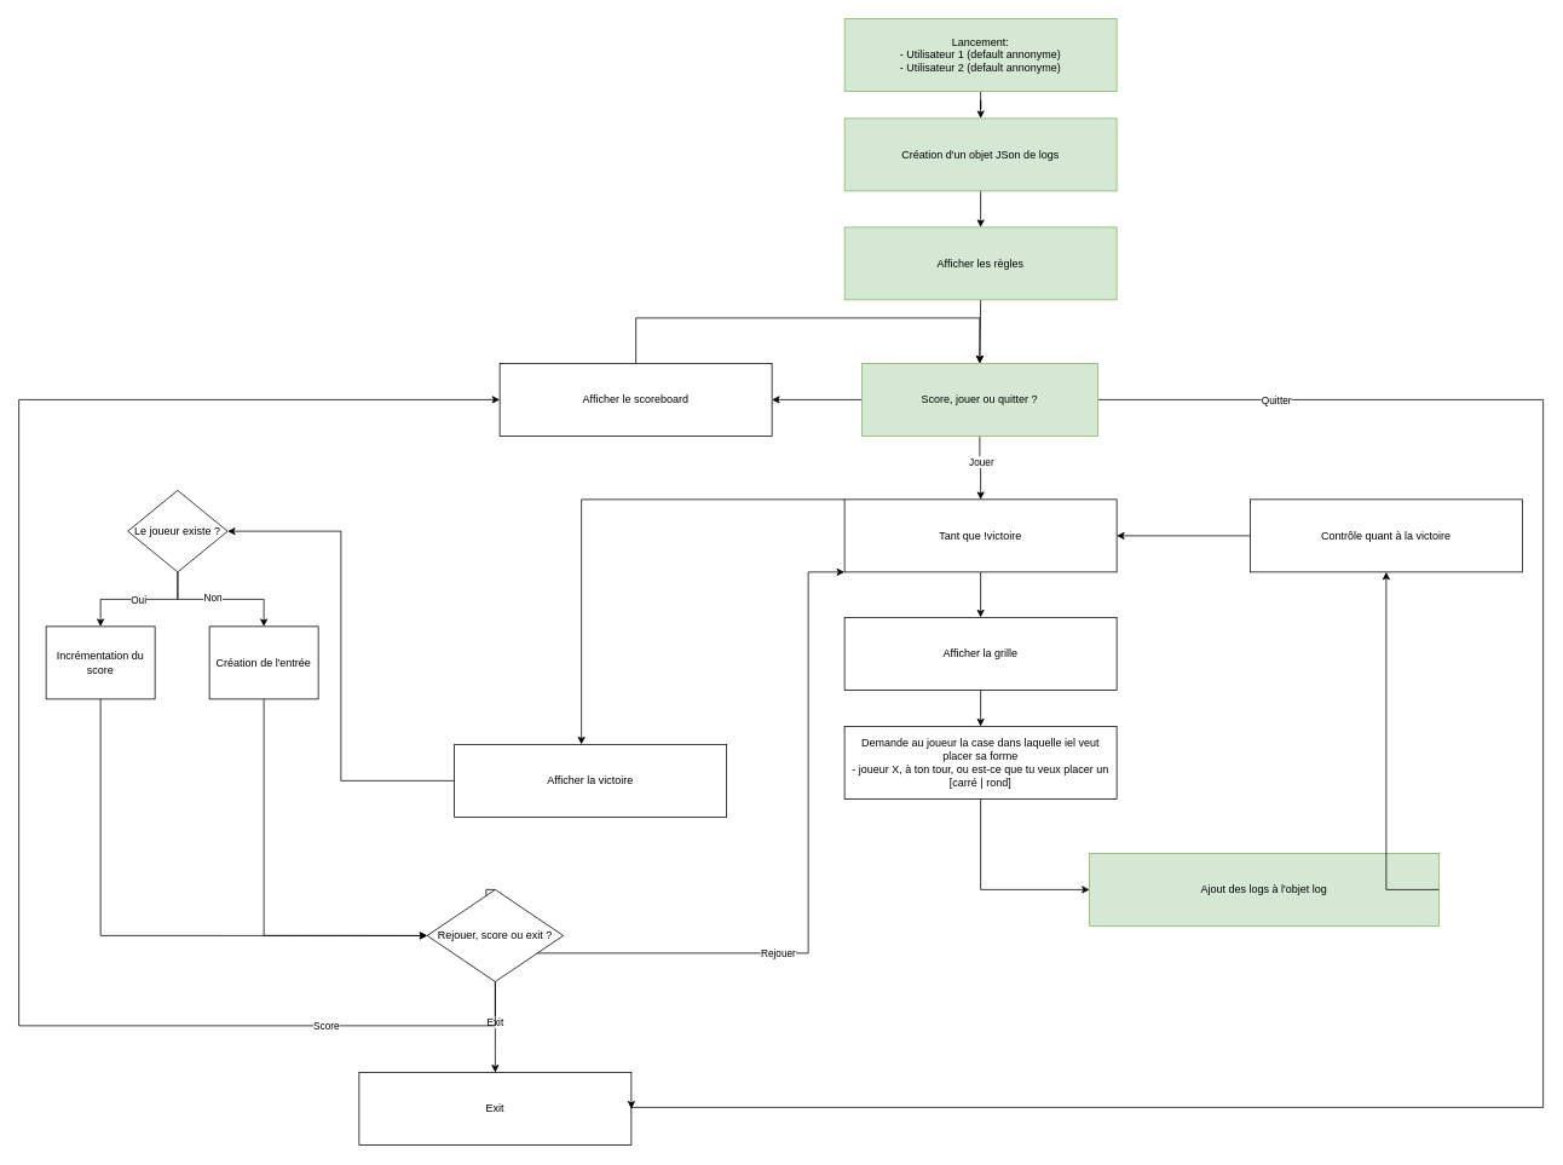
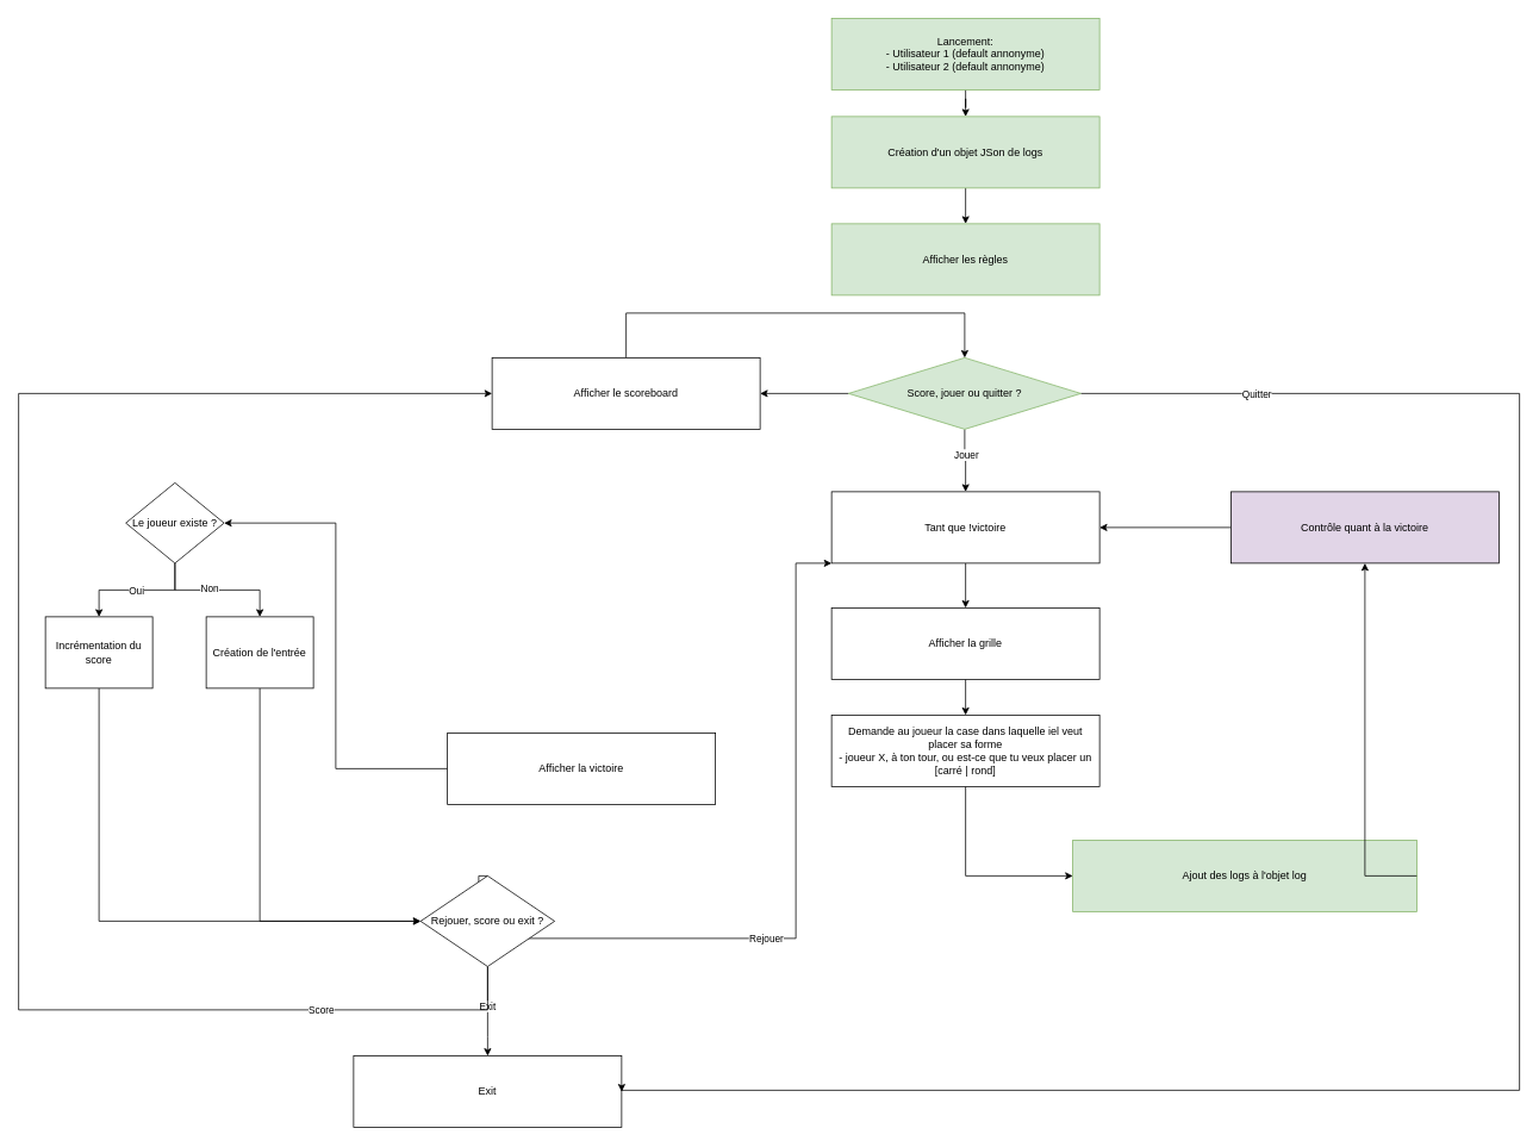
- <mxCell id="8" style="edgeStyle=orthogonalEdgeStyle;rounded=0;orthogonalLoop=1;jettySize=auto;html=1;entryX=0.5;entryY=0;entryDx=0;entryDy=0;exitX=0.5;exitY=1;exitDx=0;exitDy=0;" parent="1" source="9" target="43" edge="1"><mxGeometry relative="1" as="geometry"><Array as="points"><mxPoint x="1080" y="400" /></Array></mxGeometry></mxCell>
- <mxCell id="43" value="Score, jouer ou quitter ?" style="whiteSpace=wrap;html=1;fillColor=#d5e8d4;strokeColor=#82b366;rounded=0;" parent="1" vertex="1"><mxGeometry x="949" y="400" width="260" height="80" as="geometry" /></mxCell>
+ <mxCell id="43" value="Score, jouer ou quitter ?" style="rhombus;whiteSpace=wrap;html=1;fillColor=#d5e8d4;strokeColor=#82b366;" parent="1" vertex="1"><mxGeometry x="949" y="400" width="260" height="80" as="geometry" /></mxCell>
- <mxCell id="20" value="&lt;div&gt;Contrôle quant à la victoire&lt;/div&gt;" style="rounded=0;whiteSpace=wrap;html=1;" parent="1" vertex="1"><mxGeometry x="1377" y="550" width="300" height="80" as="geometry" /></mxCell>
+ <mxCell id="20" value="&lt;div&gt;Contrôle quant à la victoire&lt;/div&gt;" style="rounded=0;whiteSpace=wrap;html=1;fillColor=#e1d5e7;" parent="1" vertex="1"><mxGeometry x="1377" y="550" width="300" height="80" as="geometry" /></mxCell>
- <mxCell id="15" style="edgeStyle=orthogonalEdgeStyle;rounded=0;orthogonalLoop=1;jettySize=auto;html=1;exitX=0;exitY=0;exitDx=0;exitDy=0;" parent="1" source="16" target="18" edge="1"><mxGeometry relative="1" as="geometry"><Array as="points"><mxPoint x="640" y="550" /></Array></mxGeometry></mxCell>
